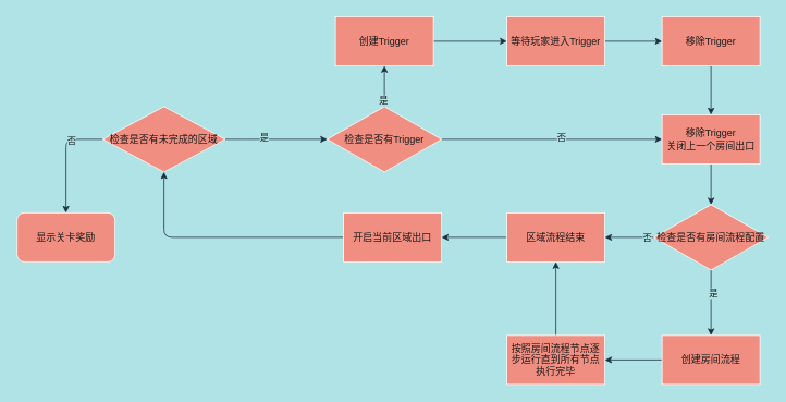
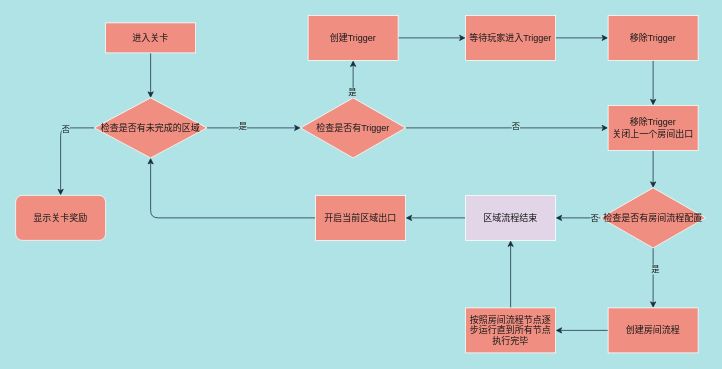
+ <mxCell id="3" value="进入关卡" style="rounded=0;whiteSpace=wrap;html=1;fontSize=12;glass=0;strokeWidth=1;shadow=0;fillColor=#F08E81;strokeColor=#FFFFFF;fontColor=#1A1A1A;" vertex="1" parent="1"><mxGeometry x="140" y="30" width="120" height="40" as="geometry" /></mxCell>
+ <mxCell id="2" value="" style="edgeStyle=orthogonalEdgeStyle;curved=0;rounded=1;orthogonalLoop=1;jettySize=auto;html=1;fontColor=#1A1A1A;strokeColor=#182E3E;labelBackgroundColor=#B0E3E6;" edge="1" parent="1" source="3" target="8"><mxGeometry relative="1" as="geometry" /></mxCell>
- <mxCell id="30" value="区域流程结束" style="whiteSpace=wrap;html=1;fillColor=#F08E81;strokeColor=#FFFFFF;fontColor=#1A1A1A;rounded=0;" vertex="1" parent="1"><mxGeometry x="620" y="260" width="120" height="60" as="geometry" /></mxCell>
+ <mxCell id="30" value="区域流程结束" style="whiteSpace=wrap;html=1;fillColor=#e1d5e7;strokeColor=#FFFFFF;fontColor=#1A1A1A;rounded=0;" vertex="1" parent="1"><mxGeometry x="620" y="260" width="120" height="60" as="geometry" /></mxCell>
